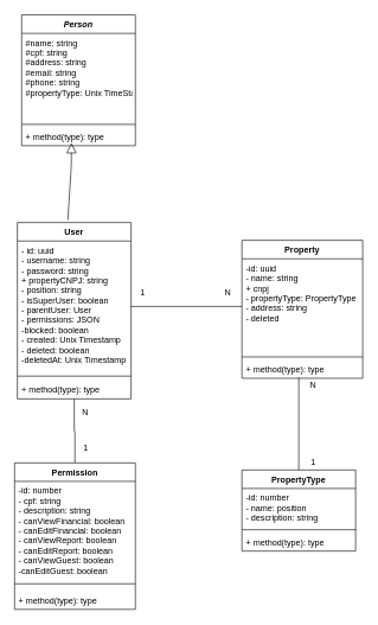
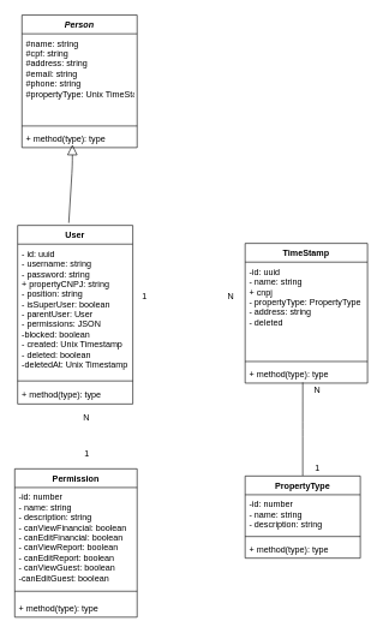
- <mxCell id="14" value="Property" style="swimlane;fontStyle=1;align=center;verticalAlign=top;childLayout=stackLayout;horizontal=1;startSize=26;horizontalStack=0;resizeParent=1;resizeParentMax=0;resizeLast=0;collapsible=1;marginBottom=0;" parent="1" vertex="1"><mxGeometry x="340" y="337" width="170" height="194" as="geometry" /></mxCell>
+ <mxCell id="14" value="TimeStamp" style="swimlane;fontStyle=1;align=center;verticalAlign=top;childLayout=stackLayout;horizontal=1;startSize=26;horizontalStack=0;resizeParent=1;resizeParentMax=0;resizeLast=0;collapsible=1;marginBottom=0;" parent="1" vertex="1"><mxGeometry x="340" y="337" width="170" height="194" as="geometry" /></mxCell>
- <mxCell id="7" style="edgeStyle=orthogonalEdgeStyle;rounded=1;orthogonalLoop=1;jettySize=auto;html=1;exitX=1;exitY=0.5;exitDx=0;exitDy=0;entryX=0;entryY=0.5;entryDx=0;entryDy=0;endArrow=none;endFill=0;" parent="1" source="19" target="15" edge="1"><mxGeometry relative="1" as="geometry" /></mxCell>
- <mxCell id="13" style="edgeStyle=orthogonalEdgeStyle;rounded=1;orthogonalLoop=1;jettySize=auto;html=1;exitX=0.5;exitY=0;exitDx=0;exitDy=0;entryX=0.5;entryY=1;entryDx=0;entryDy=0;endArrow=none;endFill=0;" parent="1" source="22" target="18" edge="1"><mxGeometry relative="1" as="geometry" /></mxCell>
- <mxCell id="23" value="-id: number&#10;- cpf: string&#10;- description: string&#10;- canViewFinancial: boolean&#10;- canEditFinancial: boolean&#10;- canViewReport: boolean&#10;- canEditReport: boolean&#10;- canViewGuest: boolean&#10;-canEditGuest: boolean&#10;&#10;&#10;&#10;&#10;" style="text;strokeColor=none;fillColor=none;align=left;verticalAlign=top;spacingLeft=4;spacingRight=4;overflow=hidden;rotatable=0;points=[[0,0.5],[1,0.5]];portConstraint=eastwest;" parent="22" vertex="1"><mxGeometry y="26" width="170" height="134" as="geometry" /></mxCell>
+ <mxCell id="23" value="-id: number&#10;- name: string&#10;- description: string&#10;- canViewFinancial: boolean&#10;- canEditFinancial: boolean&#10;- canViewReport: boolean&#10;- canEditReport: boolean&#10;- canViewGuest: boolean&#10;-canEditGuest: boolean&#10;&#10;&#10;&#10;&#10;" style="text;strokeColor=none;fillColor=none;align=left;verticalAlign=top;spacingLeft=4;spacingRight=4;overflow=hidden;rotatable=0;points=[[0,0.5],[1,0.5]];portConstraint=eastwest;" parent="22" vertex="1"><mxGeometry y="26" width="170" height="134" as="geometry" /></mxCell>
- <mxCell id="10" value="-id: number&#10;- name: position&#10;- description: string&#10;&#10;" style="text;strokeColor=none;fillColor=none;align=left;verticalAlign=top;spacingLeft=4;spacingRight=4;overflow=hidden;rotatable=0;points=[[0,0.5],[1,0.5]];portConstraint=eastwest;" parent="9" vertex="1"><mxGeometry y="26" width="160" height="54" as="geometry" /></mxCell>
+ <mxCell id="10" value="-id: number&#10;- name: string&#10;- description: string&#10;&#10;" style="text;strokeColor=none;fillColor=none;align=left;verticalAlign=top;spacingLeft=4;spacingRight=4;overflow=hidden;rotatable=0;points=[[0,0.5],[1,0.5]];portConstraint=eastwest;" parent="9" vertex="1"><mxGeometry y="26" width="160" height="54" as="geometry" /></mxCell>
